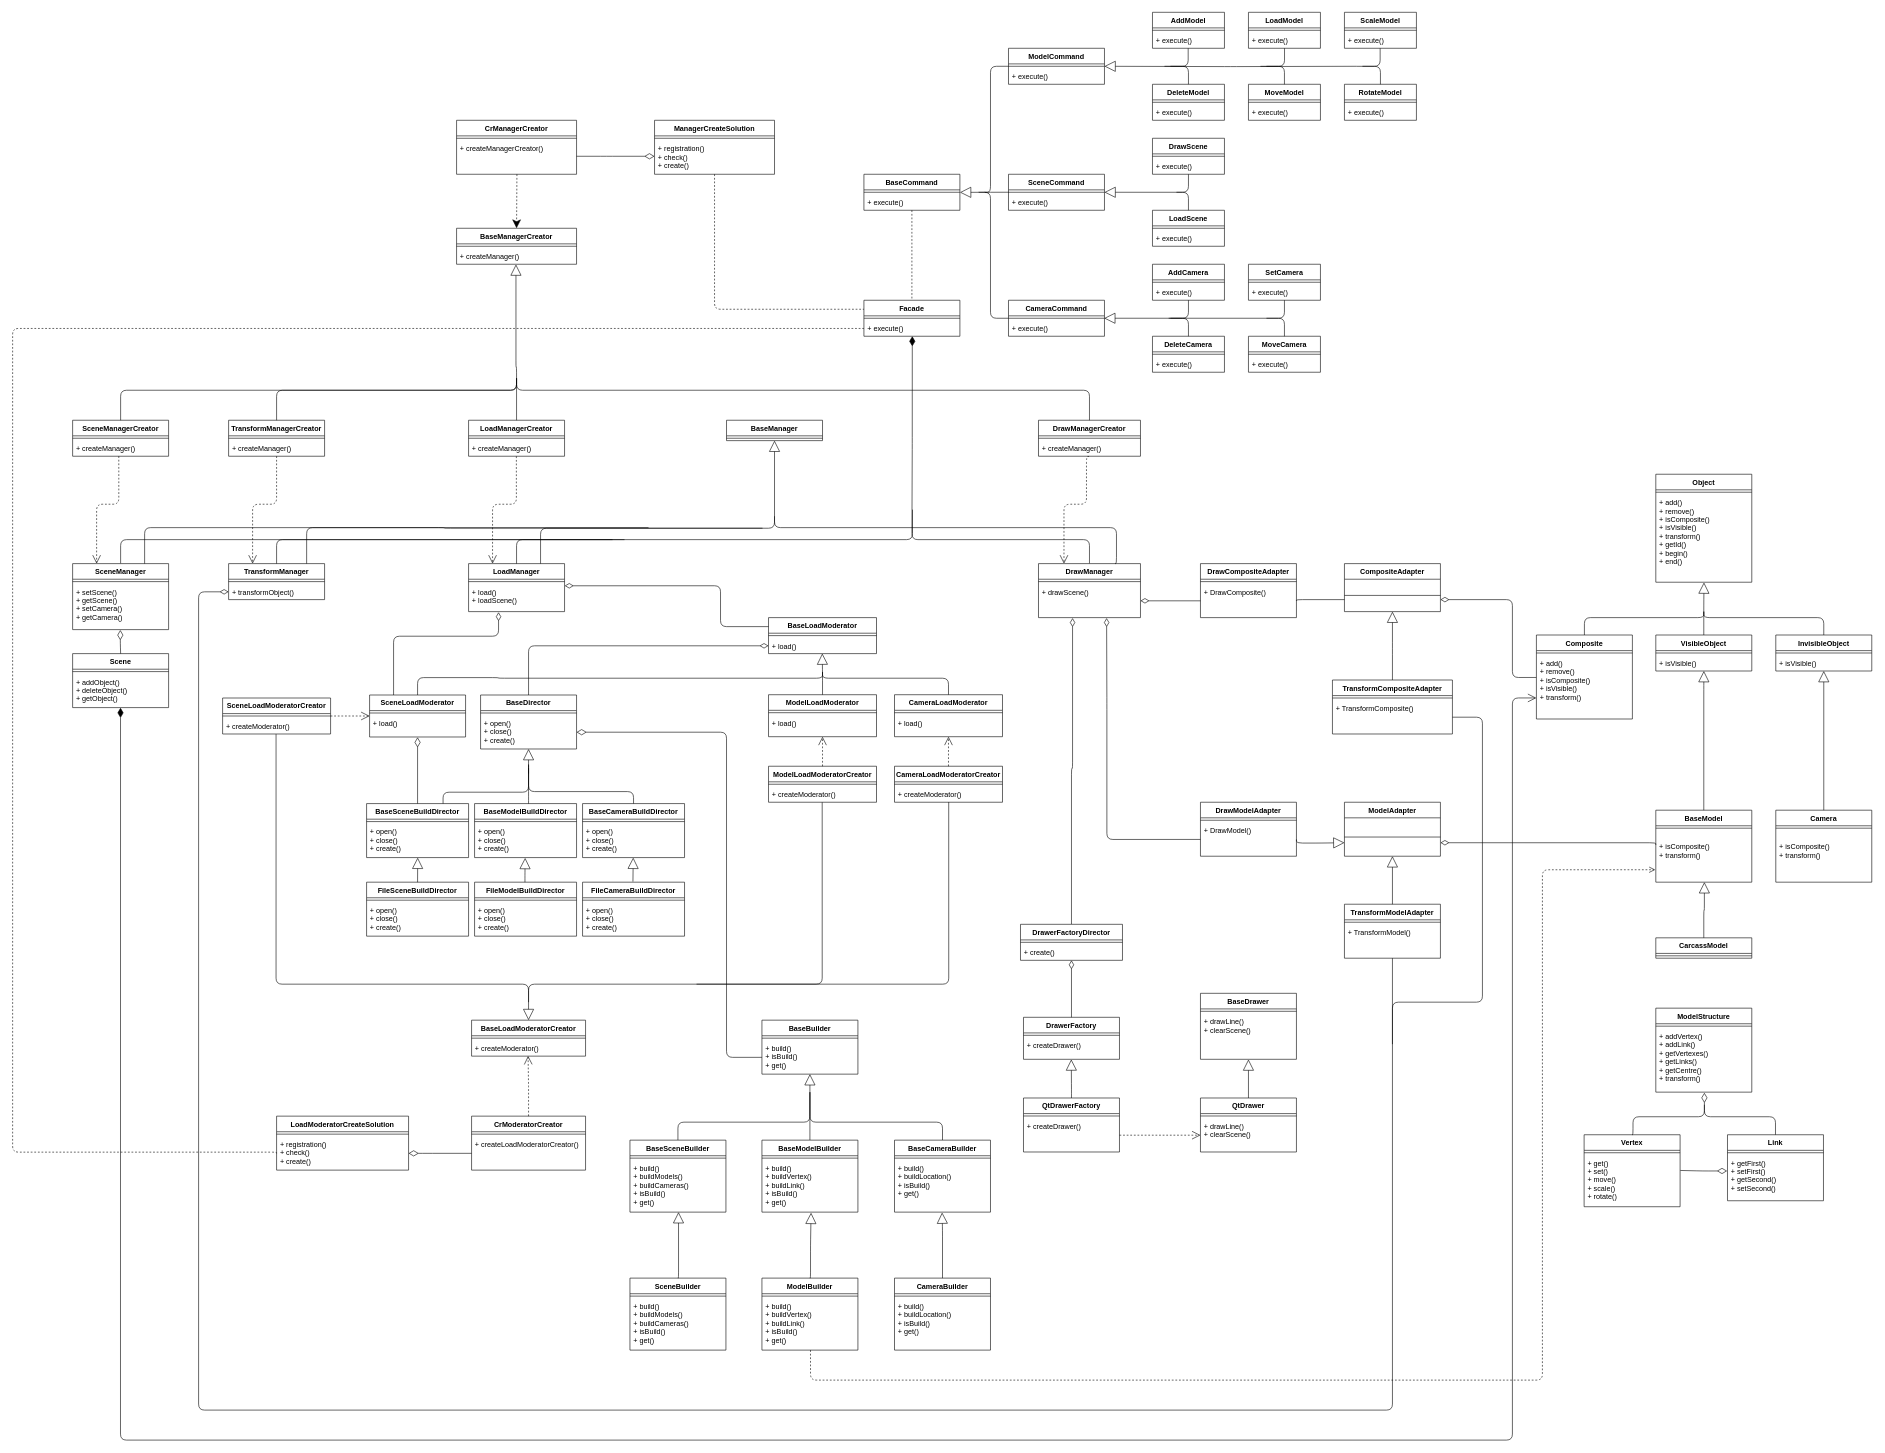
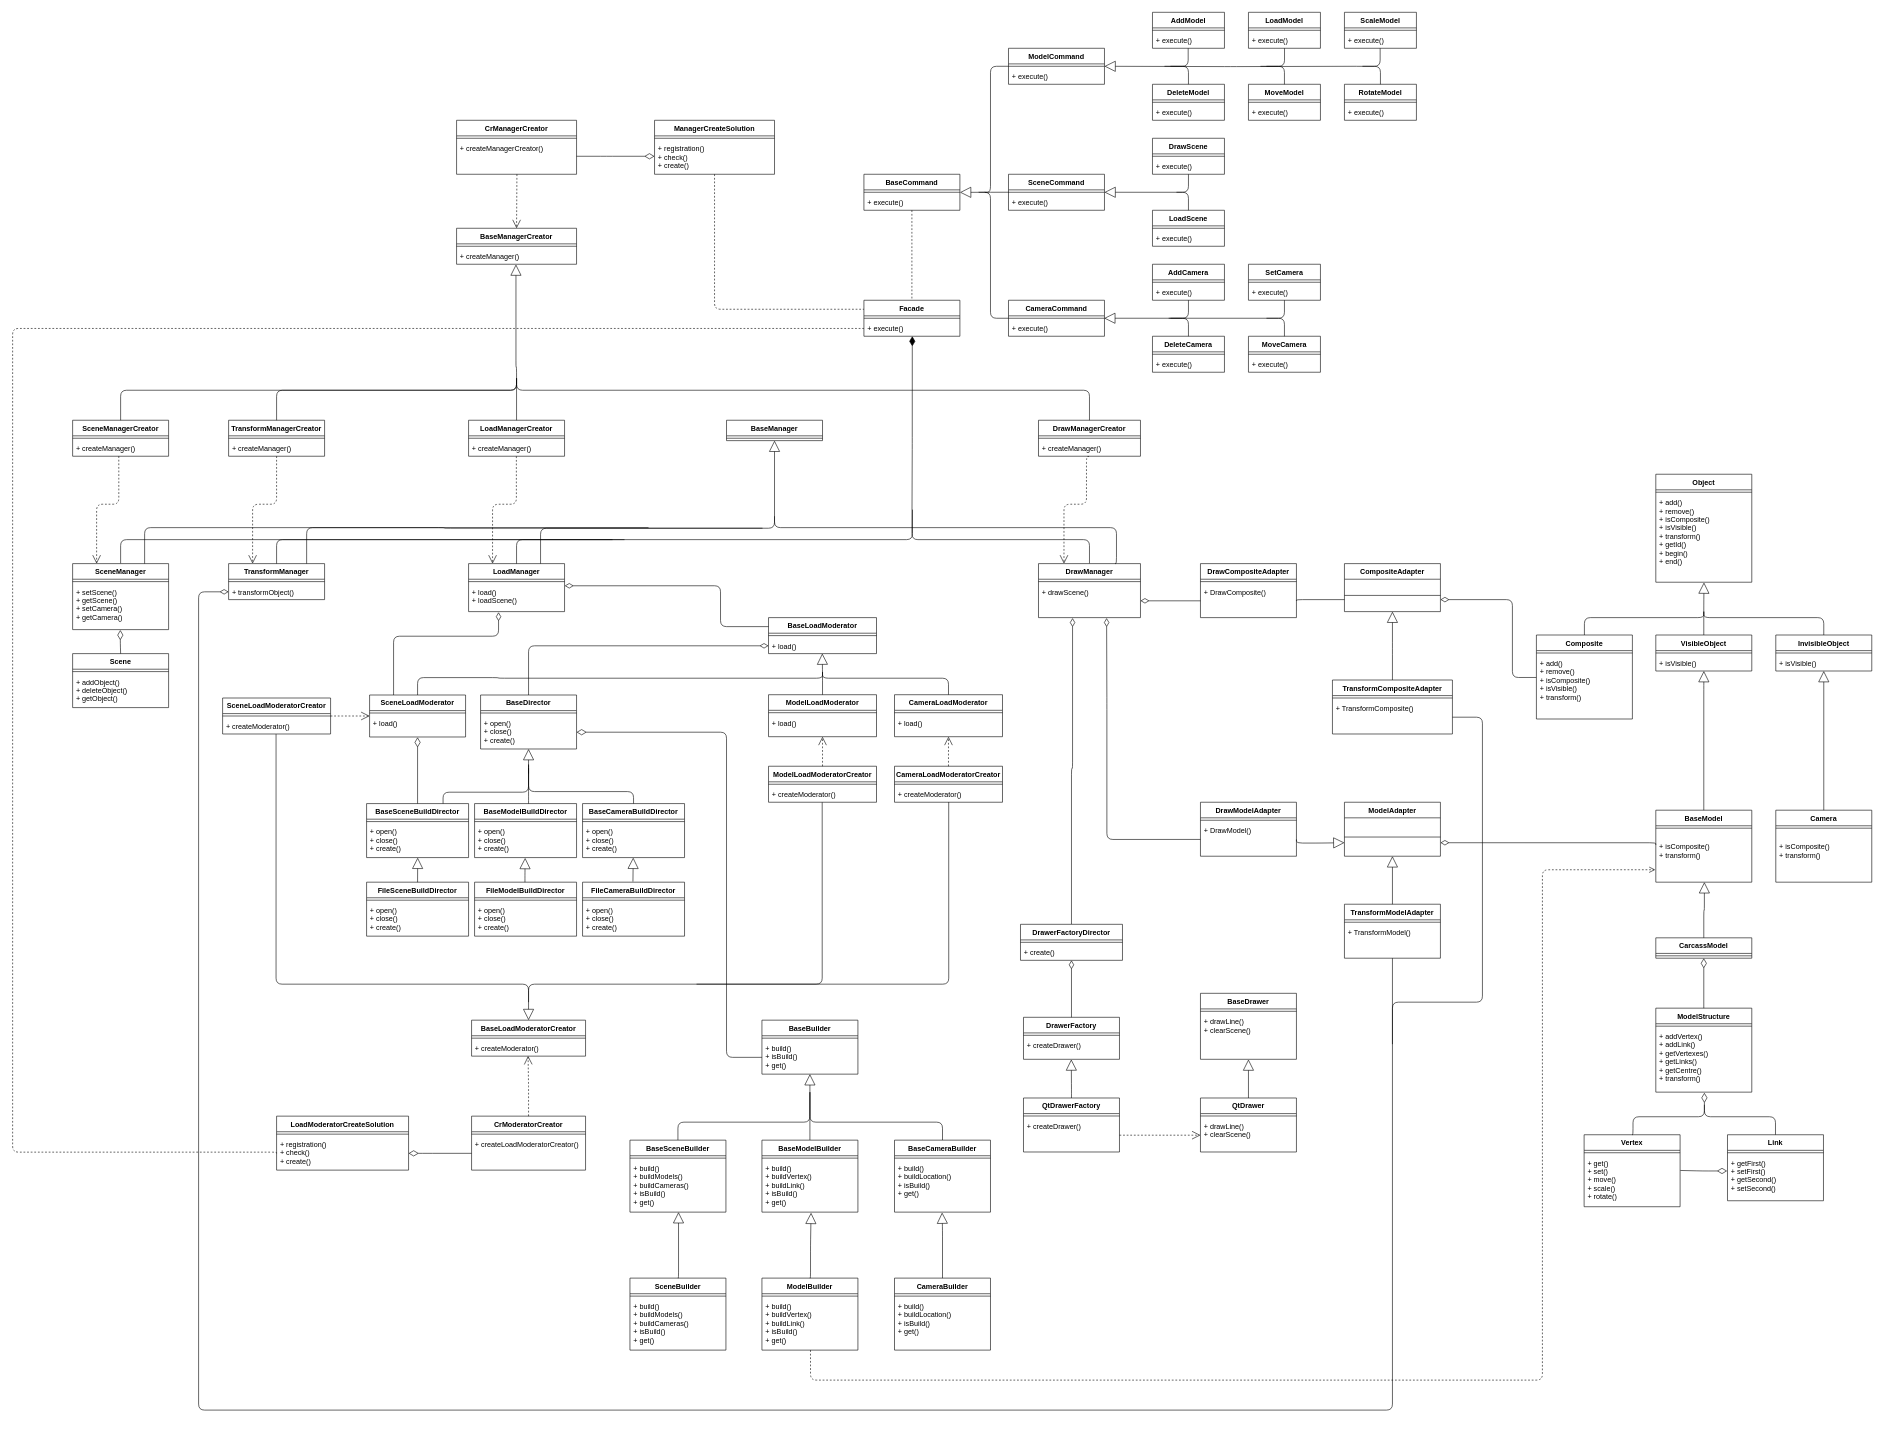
- <mxCell id="273" value="" style="endArrow=classic;endSize=12;dashed=1;html=1;edgeStyle=orthogonalEdgeStyle;exitX=0.503;exitY=1;exitDx=0;exitDy=0;entryX=0.5;entryY=0;entryDx=0;entryDy=0;exitPerimeter=0;" parent="1" source="270" target="250" edge="1"><mxGeometry width="160" relative="1" as="geometry"><mxPoint x="1030" y="359.25" as="sourcePoint" /><mxPoint x="1030" y="250" as="targetPoint" /><Array as="points"><mxPoint x="860" y="290" /></Array></mxGeometry></mxCell>
+ <mxCell id="273" value="" style="endArrow=open;endSize=12;dashed=1;html=1;edgeStyle=orthogonalEdgeStyle;exitX=0.503;exitY=1;exitDx=0;exitDy=0;entryX=0.5;entryY=0;entryDx=0;entryDy=0;exitPerimeter=0;" parent="1" source="270" target="250" edge="1"><mxGeometry width="160" relative="1" as="geometry"><mxPoint x="1030" y="359.25" as="sourcePoint" /><mxPoint x="1030" y="250" as="targetPoint" /><Array as="points"><mxPoint x="860" y="290" /></Array></mxGeometry></mxCell>
+ <mxCell id="82" value="" style="endArrow=none;html=1;endSize=12;startArrow=diamondThin;startSize=14;startFill=0;edgeStyle=orthogonalEdgeStyle;align=left;verticalAlign=bottom;endFill=0;entryX=0.5;entryY=0;entryDx=0;entryDy=0;exitX=0.5;exitY=1;exitDx=0;exitDy=0;" parent="1" source="299" target="73" edge="1"><mxGeometry x="-0.875" y="15" relative="1" as="geometry"><mxPoint x="2660" y="1520" as="sourcePoint" /><mxPoint x="2500" y="1520" as="targetPoint" /><mxPoint y="1" as="offset" /></mxGeometry></mxCell>
- <mxCell id="146" value="" style="endArrow=open;html=1;endSize=12;startArrow=diamondThin;startSize=14;startFill=1;edgeStyle=orthogonalEdgeStyle;align=left;verticalAlign=bottom;exitX=0.499;exitY=1.005;exitDx=0;exitDy=0;exitPerimeter=0;entryX=-0.001;entryY=0.669;entryDx=0;entryDy=0;entryPerimeter=0;" parent="1" source="26" target="58" edge="1"><mxGeometry x="-1" y="3" relative="1" as="geometry"><mxPoint x="1240" y="1239" as="sourcePoint" /><mxPoint x="2320" y="1109" as="targetPoint" /><Array as="points"><mxPoint x="200" y="2400" /><mxPoint x="2520" y="2400" /><mxPoint x="2520" y="1163" /></Array></mxGeometry></mxCell>
